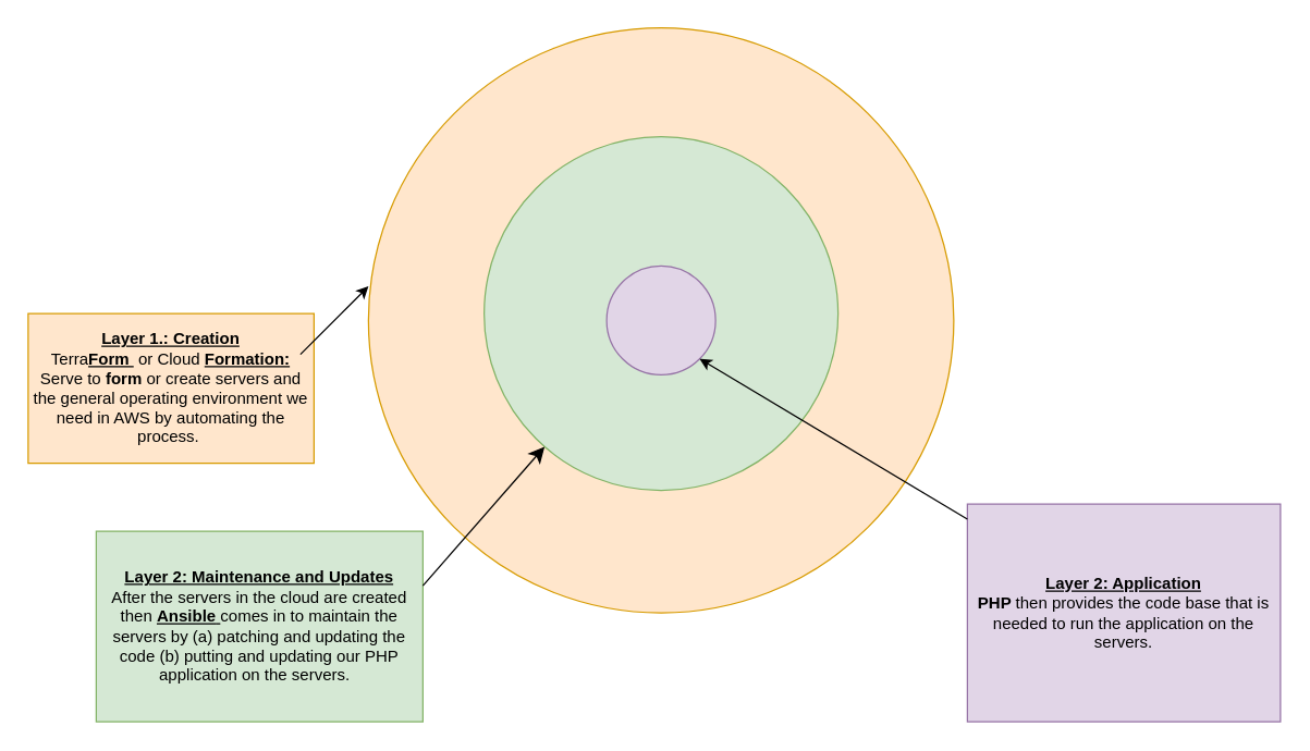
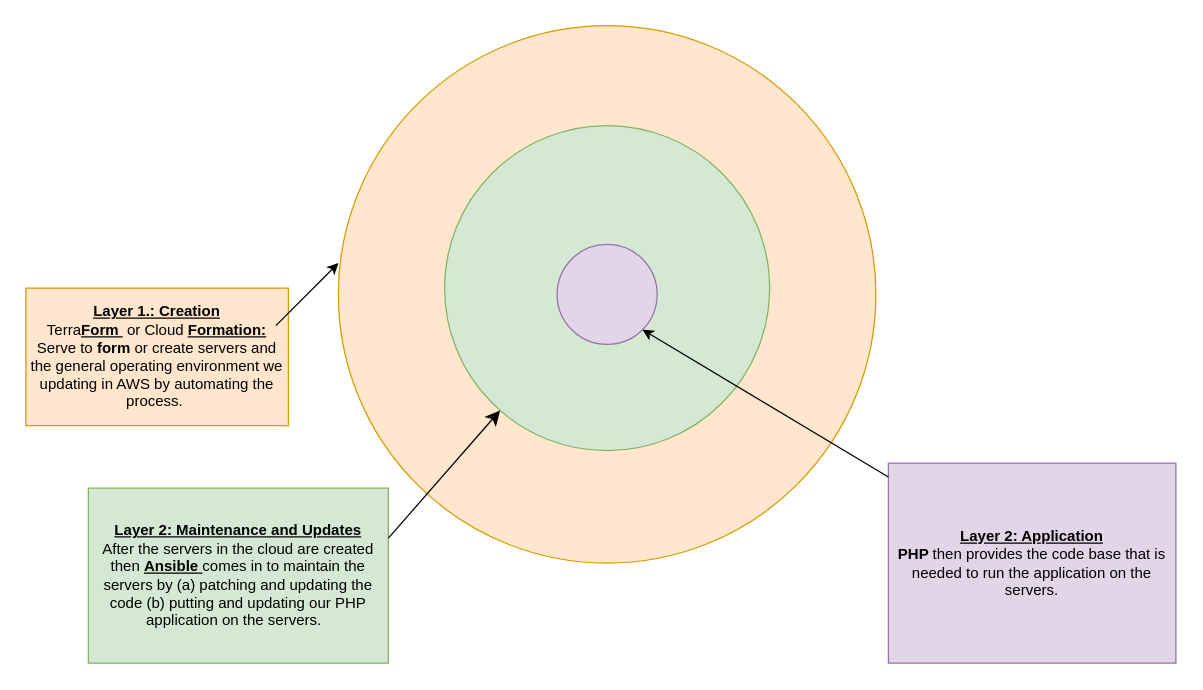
- <mxCell id="5" value="&lt;b&gt;&lt;u&gt;Layer 1.: Creation&lt;/u&gt;&lt;/b&gt;&lt;br&gt;Terra&lt;b&gt;&lt;u&gt;Form &lt;/u&gt;&lt;/b&gt;&amp;nbsp;or Cloud &lt;u style=&quot;font-weight: bold&quot;&gt;Formation:&lt;/u&gt;&lt;br&gt;Serve to &lt;b&gt;form &lt;/b&gt;or create servers and the general operating environment we need in AWS by automating the process.&amp;nbsp;" style="text;html=1;strokeColor=#d79b00;fillColor=#ffe6cc;align=center;verticalAlign=middle;whiteSpace=wrap;rounded=0;" vertex="1" parent="1"><mxGeometry x="20" y="230" width="210" height="110" as="geometry" /></mxCell>
+ <mxCell id="5" value="&lt;b&gt;&lt;u&gt;Layer 1.: Creation&lt;/u&gt;&lt;/b&gt;&lt;br&gt;Terra&lt;b&gt;&lt;u&gt;Form &lt;/u&gt;&lt;/b&gt;&amp;nbsp;or Cloud &lt;u style=&quot;font-weight: bold&quot;&gt;Formation:&lt;/u&gt;&lt;br&gt;Serve to &lt;b&gt;form &lt;/b&gt;or create servers and the general operating environment we updating in AWS by automating the process.&amp;nbsp;" style="text;html=1;strokeColor=#d79b00;fillColor=#ffe6cc;align=center;verticalAlign=middle;whiteSpace=wrap;rounded=0;" vertex="1" parent="1"><mxGeometry x="20" y="230" width="210" height="110" as="geometry" /></mxCell>
